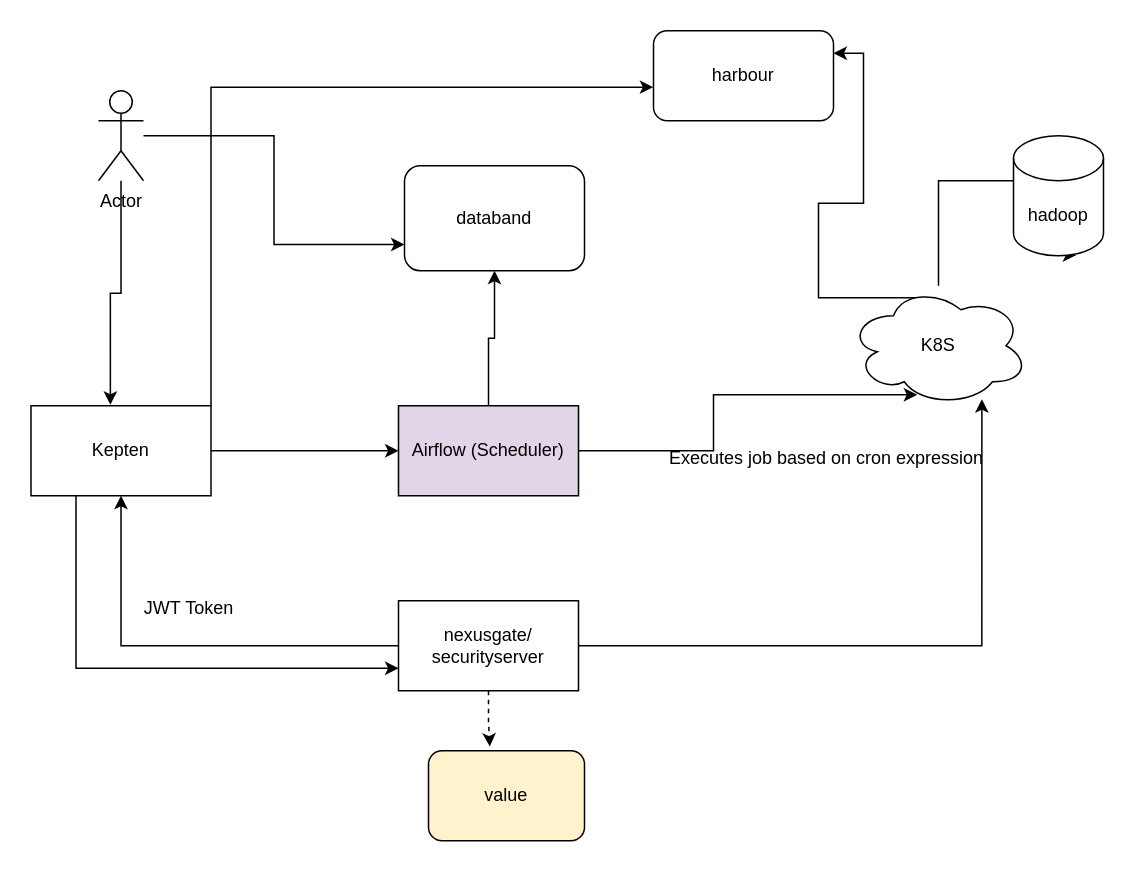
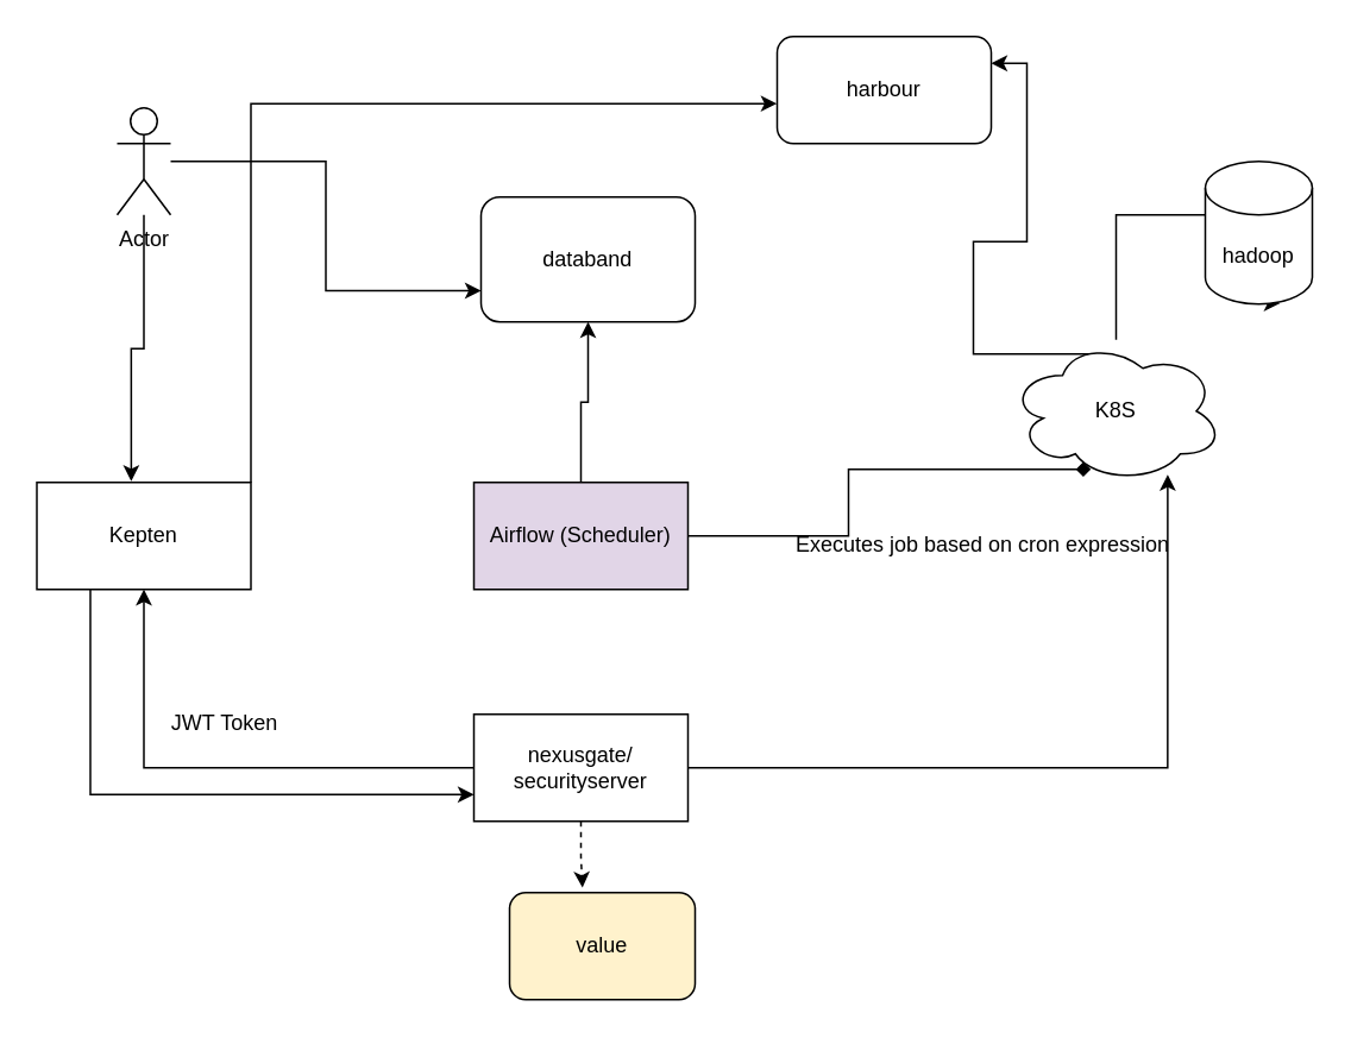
- <mxCell id="10" style="edgeStyle=orthogonalEdgeStyle;rounded=0;orthogonalLoop=1;jettySize=auto;html=1;entryX=0.382;entryY=0.908;entryDx=0;entryDy=0;entryPerimeter=0;" edge="1" parent="1" source="12" target="16"><mxGeometry relative="1" as="geometry" /></mxCell>
+ <mxCell id="10" style="edgeStyle=orthogonalEdgeStyle;rounded=0;orthogonalLoop=1;jettySize=auto;html=1;entryX=0.382;entryY=0.908;entryDx=0;entryDy=0;entryPerimeter=0;endArrow=diamond;" edge="1" parent="1" source="12" target="16"><mxGeometry relative="1" as="geometry" /></mxCell>
- <mxCell id="2" style="edgeStyle=orthogonalEdgeStyle;rounded=0;orthogonalLoop=1;jettySize=auto;html=1;entryX=0;entryY=0.5;entryDx=0;entryDy=0;" edge="1" parent="1" source="5" target="12"><mxGeometry relative="1" as="geometry" /></mxCell>
